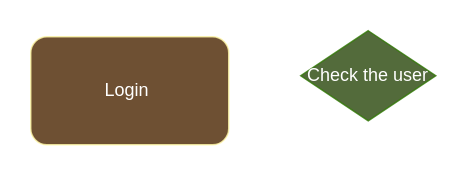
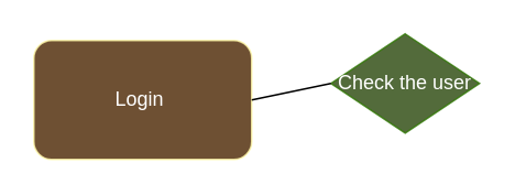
+ <mxCell id="4" value="" style="endArrow=none;html=1;rounded=0;exitX=1;exitY=0.5;exitDx=0;exitDy=0;entryX=0;entryY=0.5;entryDx=0;entryDy=0;" edge="1" parent="1" source="2" target="3"><mxGeometry width="50" height="50" relative="1" as="geometry"><mxPoint x="464" y="230" as="sourcePoint" /><mxPoint x="514" y="180" as="targetPoint" /></mxGeometry></mxCell>
